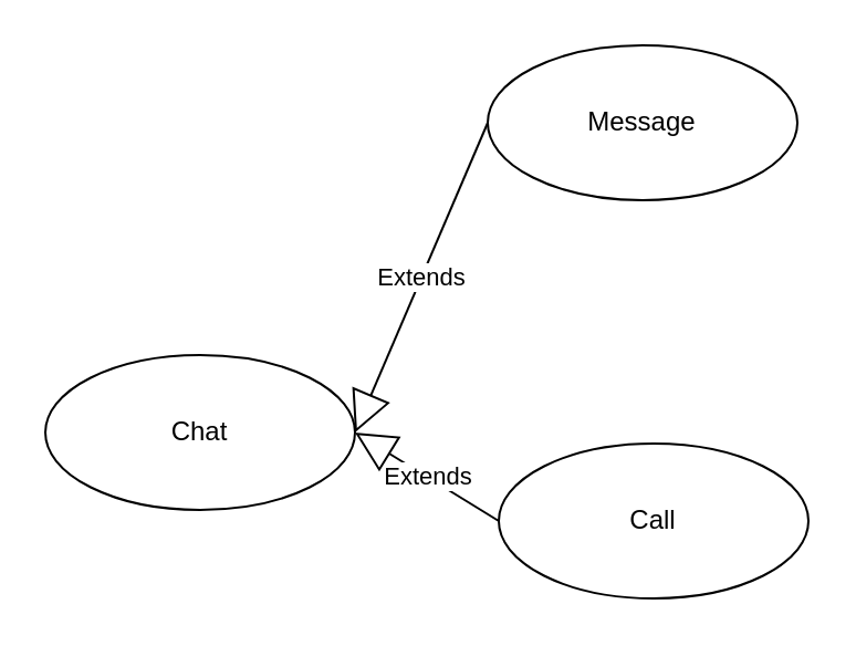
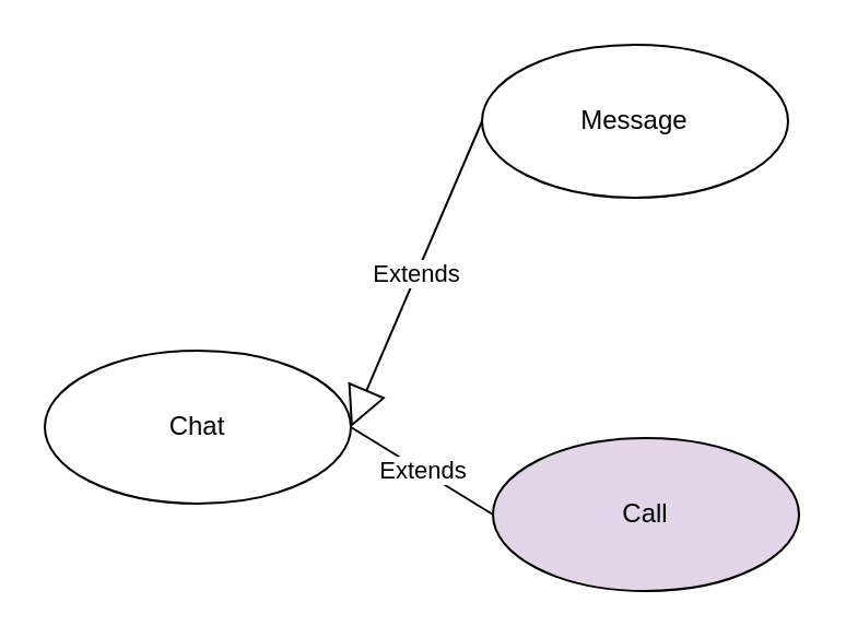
- <mxCell id="6" value="Extends" style="endArrow=block;endSize=16;endFill=0;html=1;exitX=0;exitY=0.5;exitDx=0;exitDy=0;entryX=1;entryY=0.5;entryDx=0;entryDy=0;" edge="1" parent="1" source="4" target="2"><mxGeometry width="160" relative="1" as="geometry"><mxPoint x="210" y="190" as="sourcePoint" /><mxPoint x="370" y="190" as="targetPoint" /></mxGeometry></mxCell>
+ <mxCell id="6" value="Extends" style="endArrow=none;endSize=16;endFill=0;html=1;exitX=0;exitY=0.5;exitDx=0;exitDy=0;entryX=1;entryY=0.5;entryDx=0;entryDy=0;" edge="1" parent="1" source="4" target="2"><mxGeometry width="160" relative="1" as="geometry"><mxPoint x="210" y="190" as="sourcePoint" /><mxPoint x="370" y="190" as="targetPoint" /></mxGeometry></mxCell>
- <mxCell id="4" value="Call" style="ellipse;whiteSpace=wrap;html=1;" vertex="1" parent="1"><mxGeometry x="225" y="200" width="140" height="70" as="geometry" /></mxCell>
+ <mxCell id="4" value="Call" style="ellipse;whiteSpace=wrap;html=1;fillColor=#e1d5e7;" vertex="1" parent="1"><mxGeometry x="225" y="200" width="140" height="70" as="geometry" /></mxCell>
